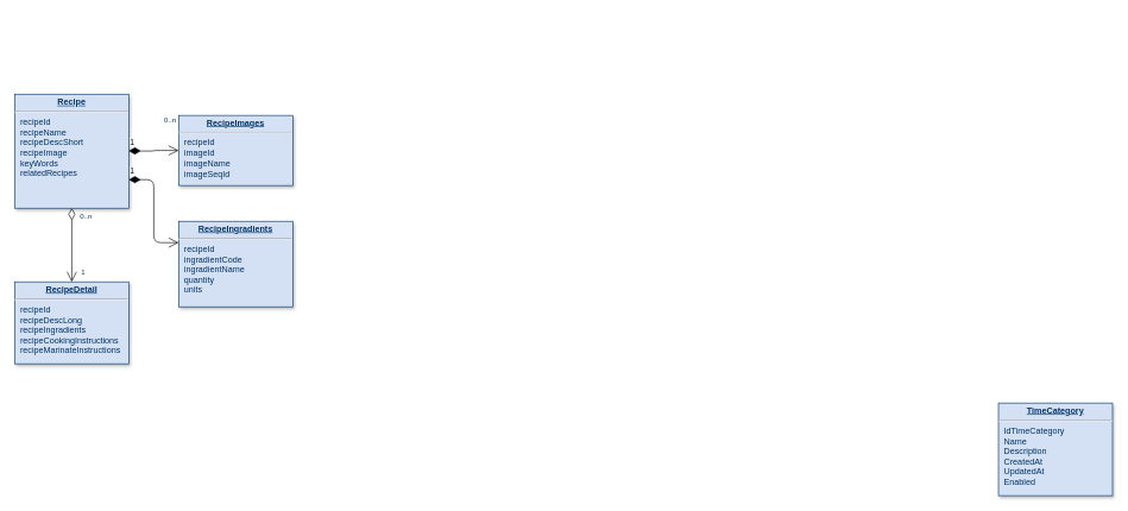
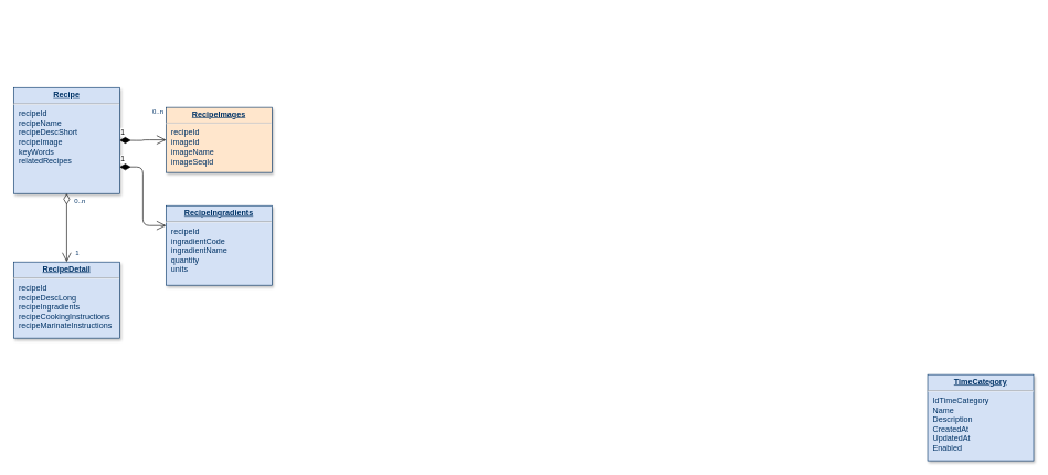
- <mxCell id="4" value="&lt;p style=&quot;margin: 0px ; margin-top: 4px ; text-align: center ; text-decoration: underline&quot;&gt;&lt;strong&gt;RecipeImages&lt;/strong&gt;&lt;/p&gt;&lt;hr&gt;&lt;p style=&quot;margin: 0px ; margin-left: 8px&quot;&gt;recipeId&lt;br&gt;&lt;/p&gt;&lt;p style=&quot;margin: 0px ; margin-left: 8px&quot;&gt;imageId&lt;/p&gt;&lt;p style=&quot;margin: 0px ; margin-left: 8px&quot;&gt;imageName&lt;/p&gt;&lt;p style=&quot;margin: 0px ; margin-left: 8px&quot;&gt;imageSeqId&lt;/p&gt;" style="verticalAlign=top;align=left;overflow=fill;fontSize=12;fontFamily=Helvetica;html=1;strokeColor=#003366;shadow=1;fillColor=#D4E1F5;fontColor=#003366" vertex="1" parent="1"><mxGeometry x="250" y="161.46" width="160" height="98.36" as="geometry" /></mxCell>
+ <mxCell id="4" value="&lt;p style=&quot;margin: 0px ; margin-top: 4px ; text-align: center ; text-decoration: underline&quot;&gt;&lt;strong&gt;RecipeImages&lt;/strong&gt;&lt;/p&gt;&lt;hr&gt;&lt;p style=&quot;margin: 0px ; margin-left: 8px&quot;&gt;recipeId&lt;br&gt;&lt;/p&gt;&lt;p style=&quot;margin: 0px ; margin-left: 8px&quot;&gt;imageId&lt;/p&gt;&lt;p style=&quot;margin: 0px ; margin-left: 8px&quot;&gt;imageName&lt;/p&gt;&lt;p style=&quot;margin: 0px ; margin-left: 8px&quot;&gt;imageSeqId&lt;/p&gt;" style="verticalAlign=top;align=left;overflow=fill;fontSize=12;fontFamily=Helvetica;html=1;strokeColor=#003366;shadow=1;fillColor=#ffe6cc;fontColor=#003366;" vertex="1" parent="1"><mxGeometry x="250" y="161.46" width="160" height="98.36" as="geometry" /></mxCell>
